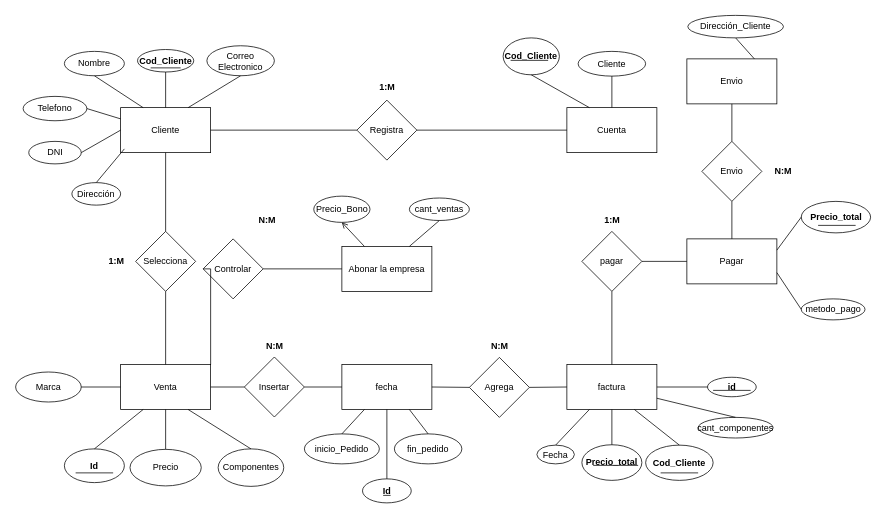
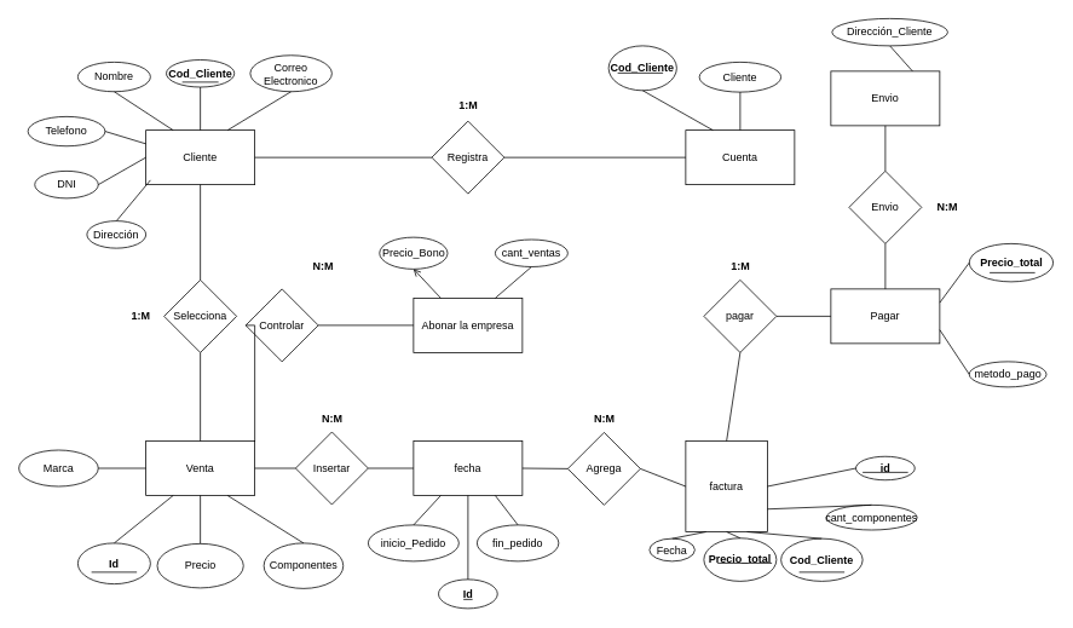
- <mxCell id="5" value="factura" style="rounded=0;whiteSpace=wrap;html=1;" parent="1" vertex="1"><mxGeometry x="755" y="485.5" width="120" height="60" as="geometry" /></mxCell>
+ <mxCell id="5" value="factura" style="rounded=0;whiteSpace=wrap;html=1;" parent="1" vertex="1"><mxGeometry x="755" y="485.5" width="90" height="100" as="geometry" /></mxCell>
- <mxCell id="17" value="cant_componentes" style="ellipse;whiteSpace=wrap;html=1;" parent="1" vertex="1"><mxGeometry x="930" y="556" width="100" height="27.5" as="geometry" /></mxCell>
+ <mxCell id="17" value="cant_componentes" style="ellipse;whiteSpace=wrap;html=1;" parent="1" vertex="1"><mxGeometry x="910" y="556" width="100" height="27.5" as="geometry" /></mxCell>
